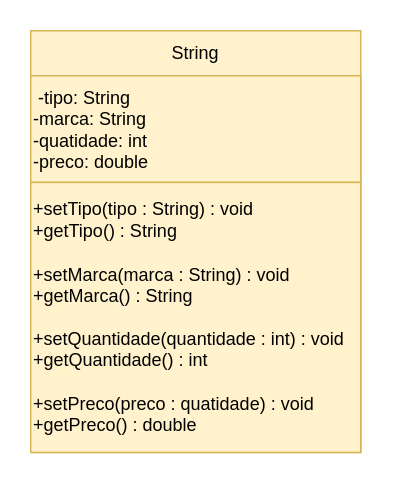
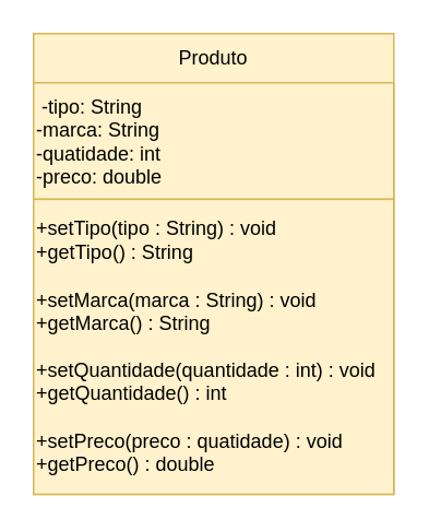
- <mxCell id="2" value="String" style="swimlane;fontStyle=0;childLayout=stackLayout;horizontal=1;startSize=30;horizontalStack=0;resizeParent=1;resizeParentMax=0;resizeLast=0;collapsible=1;marginBottom=0;whiteSpace=wrap;html=1;fillColor=#fff2cc;strokeColor=#d6b656;align=center;" vertex="1" parent="1"><mxGeometry x="20" y="20" width="220" height="281.11" as="geometry" /></mxCell>
+ <mxCell id="2" value="Produto" style="swimlane;fontStyle=0;childLayout=stackLayout;horizontal=1;startSize=30;horizontalStack=0;resizeParent=1;resizeParentMax=0;resizeLast=0;collapsible=1;marginBottom=0;whiteSpace=wrap;html=1;fillColor=#fff2cc;strokeColor=#d6b656;align=center;" vertex="1" parent="1"><mxGeometry x="20" y="20" width="220" height="281.11" as="geometry" /></mxCell>
